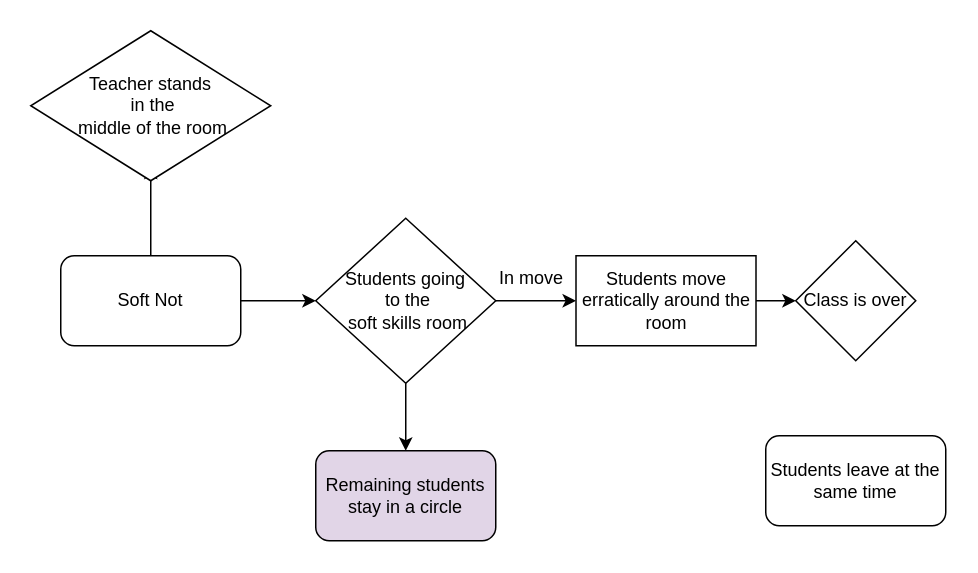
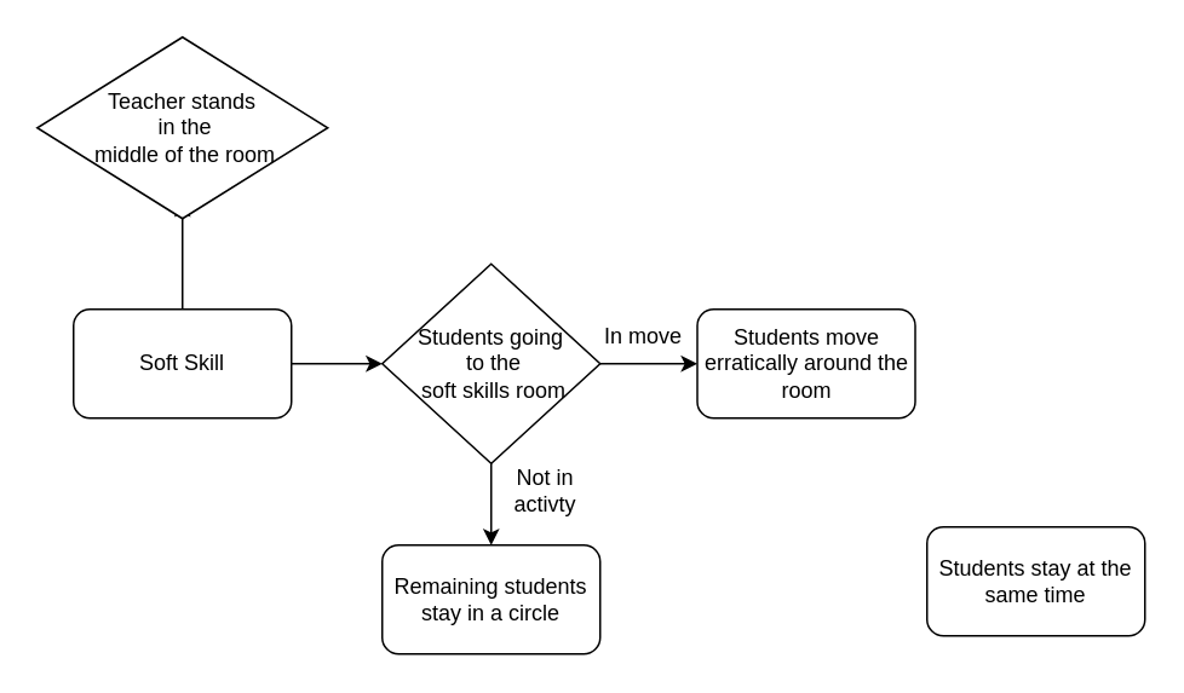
- <mxCell id="4" value="Soft Not" style="rounded=1;whiteSpace=wrap;html=1;sketch=0;" parent="1" vertex="1"><mxGeometry x="40" y="170" width="120" height="60" as="geometry" /></mxCell>
+ <mxCell id="4" value="Soft Skill" style="rounded=1;whiteSpace=wrap;html=1;sketch=0;" parent="1" vertex="1"><mxGeometry x="40" y="170" width="120" height="60" as="geometry" /></mxCell>
- <mxCell id="13" value="Students move erratically around the room" style="whiteSpace=wrap;html=1;sketch=0;rounded=0;" parent="1" vertex="1"><mxGeometry x="383.5" y="170" width="120" height="60" as="geometry" /></mxCell>
+ <mxCell id="13" value="Students move erratically around the room" style="rounded=1;whiteSpace=wrap;html=1;sketch=0;" parent="1" vertex="1"><mxGeometry x="383.5" y="170" width="120" height="60" as="geometry" /></mxCell>
- <mxCell id="12" style="edgeStyle=orthogonalEdgeStyle;curved=0;rounded=1;sketch=0;orthogonalLoop=1;jettySize=auto;html=1;entryX=0;entryY=0.5;entryDx=0;entryDy=0;" parent="1" source="13" target="14" edge="1"><mxGeometry relative="1" as="geometry" /></mxCell>
- <mxCell id="14" value="Class is over" style="rhombus;whiteSpace=wrap;html=1;rounded=0;sketch=0;" parent="1" vertex="1"><mxGeometry x="530" y="160" width="80" height="80" as="geometry" /></mxCell>
+ <mxCell id="10" value="Not in activty" style="text;html=1;strokeColor=none;fillColor=none;align=center;verticalAlign=middle;whiteSpace=wrap;rounded=0;sketch=0;" parent="1" vertex="1"><mxGeometry x="270" y="255" width="60" height="30" as="geometry" /></mxCell>
- <mxCell id="15" value="Students leave at the same time" style="rounded=1;whiteSpace=wrap;html=1;sketch=0;" parent="1" vertex="1"><mxGeometry x="510" y="290" width="120" height="60" as="geometry" /></mxCell>
+ <mxCell id="15" value="Students stay at the same time" style="rounded=1;whiteSpace=wrap;html=1;sketch=0;" parent="1" vertex="1"><mxGeometry x="510" y="290" width="120" height="60" as="geometry" /></mxCell>
- <mxCell id="11" value="Remaining students stay in a circle" style="rounded=1;whiteSpace=wrap;html=1;sketch=0;fillColor=#e1d5e7;" parent="1" vertex="1"><mxGeometry x="210" y="300" width="120" height="60" as="geometry" /></mxCell>
+ <mxCell id="11" value="Remaining students stay in a circle" style="rounded=1;whiteSpace=wrap;html=1;sketch=0;" parent="1" vertex="1"><mxGeometry x="210" y="300" width="120" height="60" as="geometry" /></mxCell>
